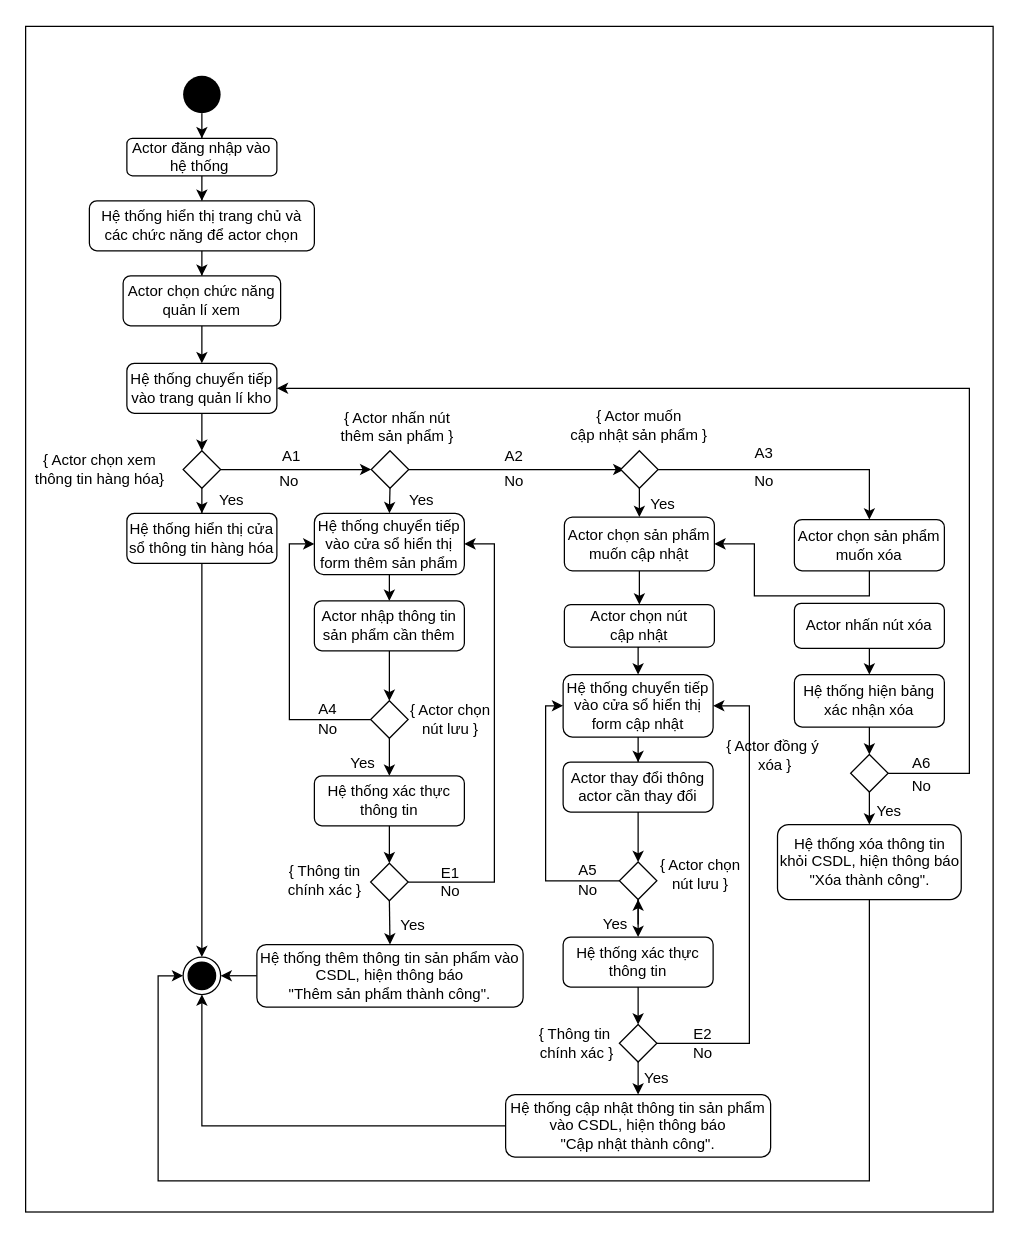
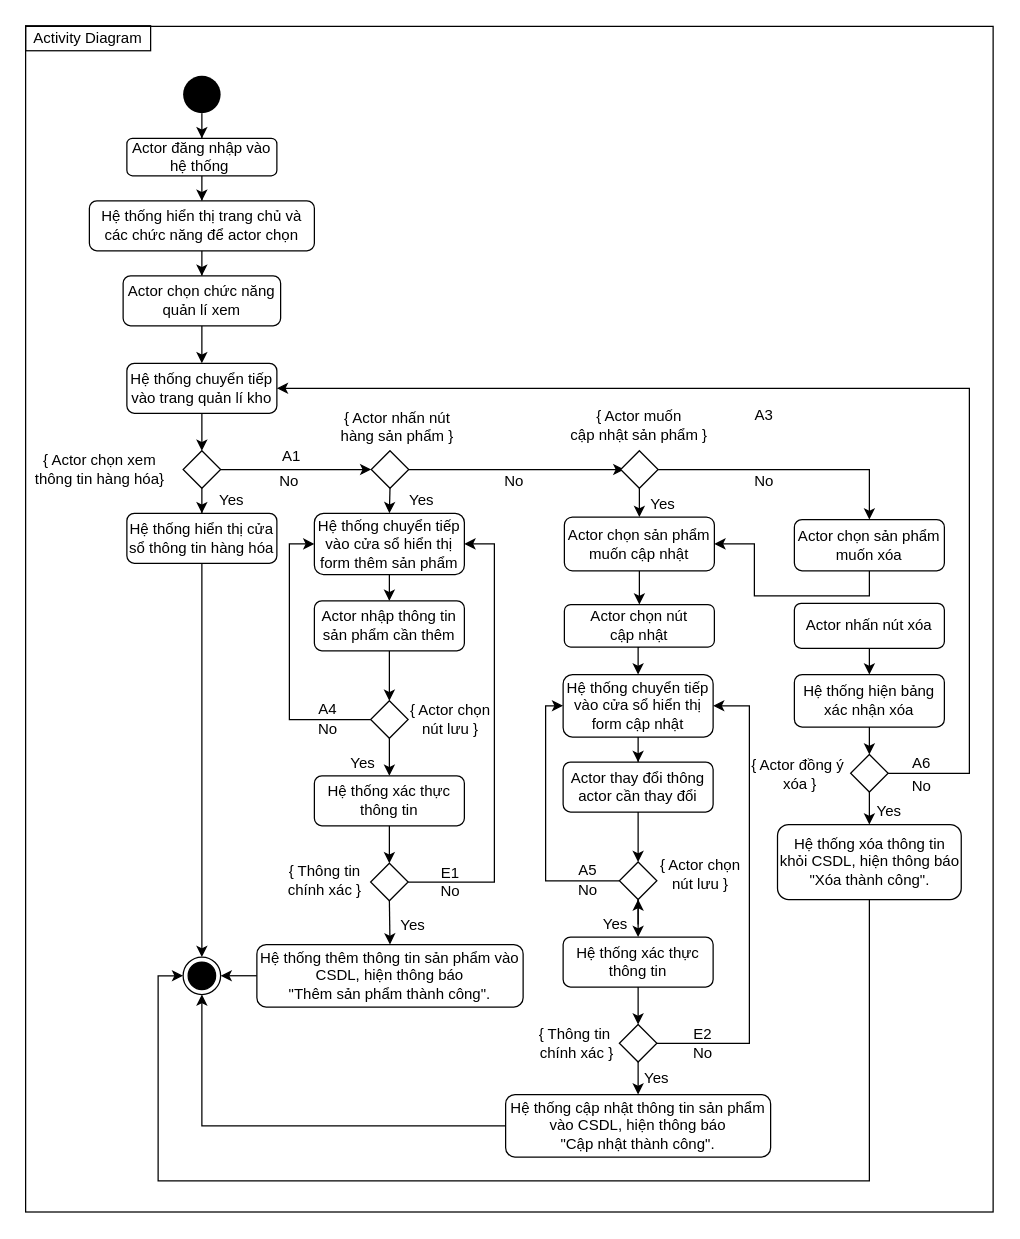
+ <mxCell id="69" value="Activity Diagram" style="rounded=0;whiteSpace=wrap;html=1;fillColor=none;" parent="1" vertex="1"><mxGeometry x="20" y="20" width="100" height="20" as="geometry" /></mxCell>
- <mxCell id="25" value="{ Actor nhấn nút thêm sản phẩm }" style="text;html=1;strokeColor=none;fillColor=none;align=center;verticalAlign=middle;whiteSpace=wrap;rounded=0;" parent="1" vertex="1"><mxGeometry x="269.5" y="340" width="95" as="geometry" /></mxCell>
+ <mxCell id="25" value="{ Actor nhấn nút hàng sản phẩm }" style="text;html=1;strokeColor=none;fillColor=none;align=center;verticalAlign=middle;whiteSpace=wrap;rounded=0;" parent="1" vertex="1"><mxGeometry x="269.5" y="340" width="95" as="geometry" /></mxCell>
- <mxCell id="96" value="A3" style="text;html=1;strokeColor=none;fillColor=none;align=center;verticalAlign=middle;whiteSpace=wrap;rounded=0;" vertex="1" parent="1"><mxGeometry x="591" y="352" width="40" height="20" as="geometry" /></mxCell>
+ <mxCell id="96" value="A3" style="text;html=1;strokeColor=none;fillColor=none;align=center;verticalAlign=middle;whiteSpace=wrap;rounded=0;" vertex="1" parent="1"><mxGeometry x="591" y="322" width="40" height="20" as="geometry" /></mxCell>
- <mxCell id="71" value="A2" style="text;html=1;strokeColor=none;fillColor=none;align=center;verticalAlign=middle;whiteSpace=wrap;rounded=0;" vertex="1" parent="1"><mxGeometry x="391" y="355" width="40" height="20" as="geometry" /></mxCell>
- <mxCell id="93" value="{ Actor đồng ý&lt;br&gt;&amp;nbsp;xóa }" style="text;html=1;strokeColor=none;fillColor=none;align=center;verticalAlign=middle;whiteSpace=wrap;rounded=0;" vertex="1" parent="1"><mxGeometry x="576" y="594" width="84" height="20" as="geometry" /></mxCell>
+ <mxCell id="93" value="{ Actor đồng ý&lt;br&gt;&amp;nbsp;xóa }" style="text;html=1;strokeColor=none;fillColor=none;align=center;verticalAlign=middle;whiteSpace=wrap;rounded=0;" vertex="1" parent="1"><mxGeometry x="596" y="609" width="84" height="20" as="geometry" /></mxCell>
